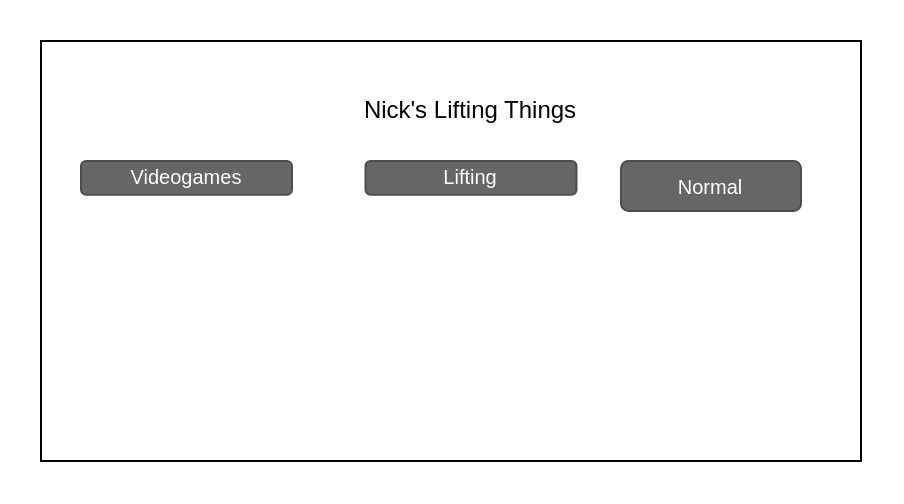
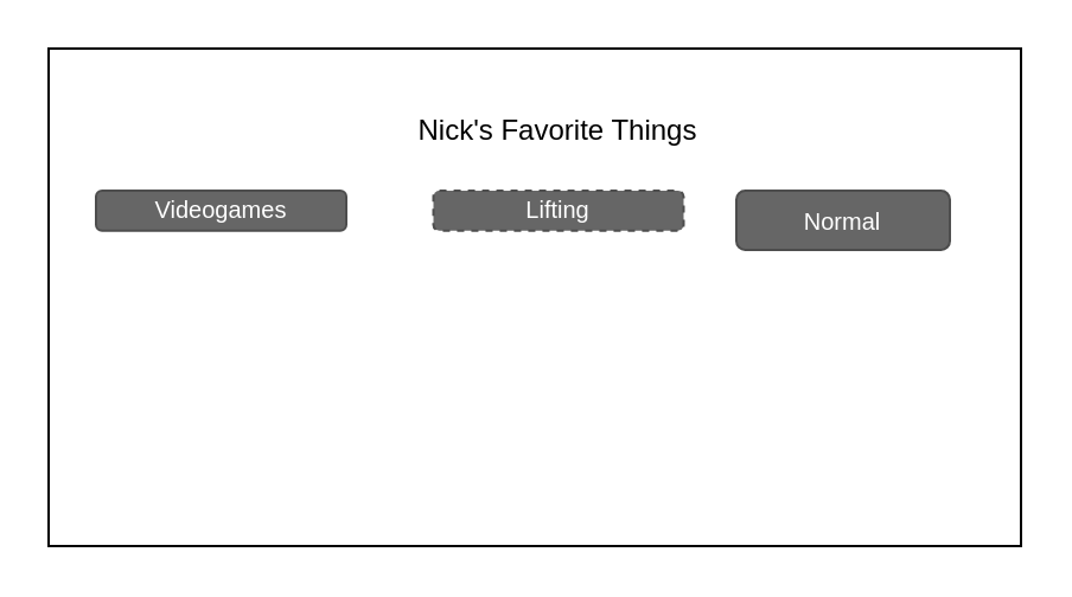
- <mxCell id="3" value="Nick's Lifting Things" style="text;html=1;strokeColor=none;fillColor=none;align=center;verticalAlign=middle;whiteSpace=wrap;rounded=0;" vertex="1" parent="1"><mxGeometry x="170" y="40" width="130" height="30" as="geometry" /></mxCell>
+ <mxCell id="3" value="Nick's Favorite Things" style="text;html=1;strokeColor=none;fillColor=none;align=center;verticalAlign=middle;whiteSpace=wrap;rounded=0;" vertex="1" parent="1"><mxGeometry x="170" y="40" width="130" height="30" as="geometry" /></mxCell>
- <mxCell id="5" value="Lifting" style="rounded=1;html=1;shadow=0;dashed=0;whiteSpace=wrap;fontSize=10;fillColor=#666666;align=center;strokeColor=#4D4D4D;fontColor=#ffffff;" vertex="1" parent="1"><mxGeometry x="182.25" y="80" width="105.5" height="16.88" as="geometry" /></mxCell>
+ <mxCell id="5" value="Lifting" style="rounded=1;html=1;shadow=0;dashed=1;whiteSpace=wrap;fontSize=10;fillColor=#666666;align=center;strokeColor=#4D4D4D;fontColor=#ffffff;" vertex="1" parent="1"><mxGeometry x="182.25" y="80" width="105.5" height="16.88" as="geometry" /></mxCell>
